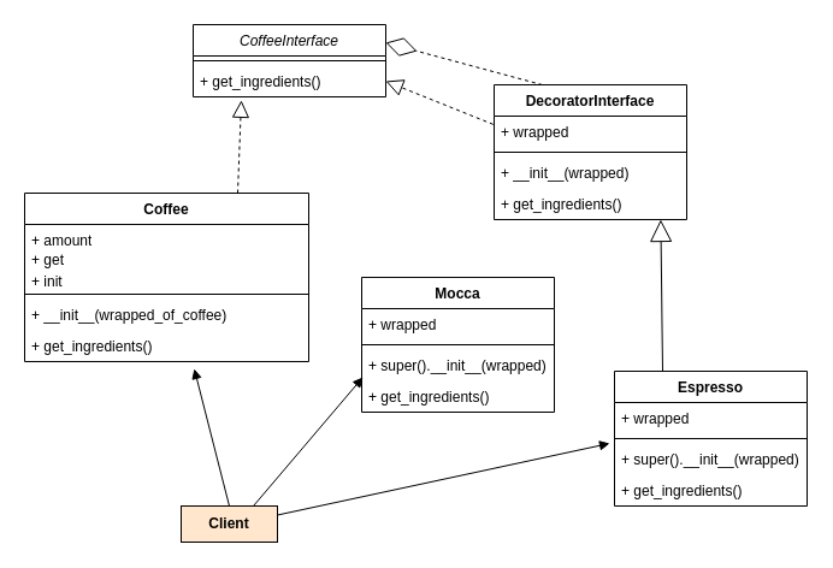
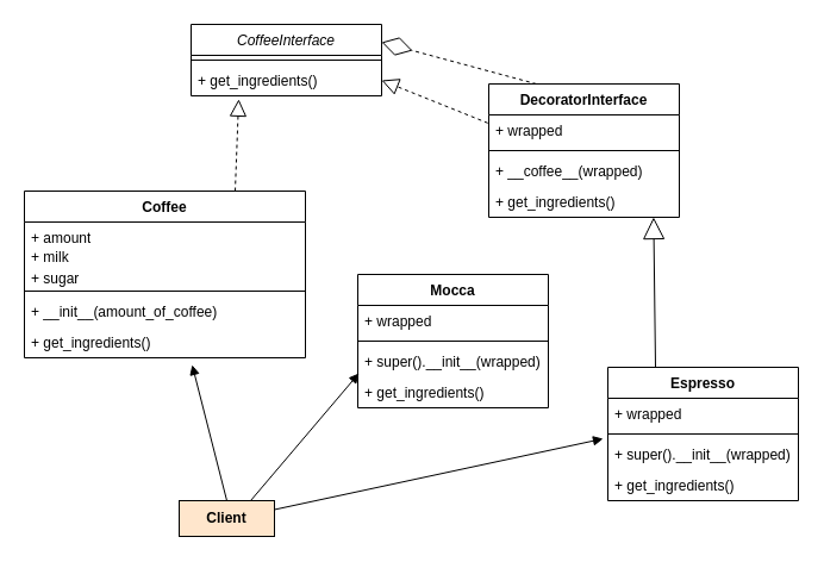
- <mxCell id="26" value="+ __init__(wrapped)" style="text;strokeColor=none;fillColor=none;align=left;verticalAlign=top;spacingLeft=4;spacingRight=4;overflow=hidden;rotatable=0;points=[[0,0.5],[1,0.5]];portConstraint=eastwest;whiteSpace=wrap;html=1;" parent="23" vertex="1"><mxGeometry y="60" width="160" height="26" as="geometry" /></mxCell>
+ <mxCell id="26" value="+ __coffee__(wrapped)" style="text;strokeColor=none;fillColor=none;align=left;verticalAlign=top;spacingLeft=4;spacingRight=4;overflow=hidden;rotatable=0;points=[[0,0.5],[1,0.5]];portConstraint=eastwest;whiteSpace=wrap;html=1;" parent="23" vertex="1"><mxGeometry y="60" width="160" height="26" as="geometry" /></mxCell>
- <mxCell id="4" value="+ get" style="text;strokeColor=none;fillColor=none;align=left;verticalAlign=top;spacingLeft=4;spacingRight=4;overflow=hidden;rotatable=0;points=[[0,0.5],[1,0.5]];portConstraint=eastwest;whiteSpace=wrap;html=1;" parent="2" vertex="1"><mxGeometry y="42" width="236" height="18" as="geometry" /></mxCell>
+ <mxCell id="4" value="+ milk" style="text;strokeColor=none;fillColor=none;align=left;verticalAlign=top;spacingLeft=4;spacingRight=4;overflow=hidden;rotatable=0;points=[[0,0.5],[1,0.5]];portConstraint=eastwest;whiteSpace=wrap;html=1;" parent="2" vertex="1"><mxGeometry y="42" width="236" height="18" as="geometry" /></mxCell>
- <mxCell id="5" value="+ init" style="text;strokeColor=none;fillColor=none;align=left;verticalAlign=top;spacingLeft=4;spacingRight=4;overflow=hidden;rotatable=0;points=[[0,0.5],[1,0.5]];portConstraint=eastwest;whiteSpace=wrap;html=1;" parent="2" vertex="1"><mxGeometry y="60" width="236" height="20" as="geometry" /></mxCell>
+ <mxCell id="5" value="+ sugar" style="text;strokeColor=none;fillColor=none;align=left;verticalAlign=top;spacingLeft=4;spacingRight=4;overflow=hidden;rotatable=0;points=[[0,0.5],[1,0.5]];portConstraint=eastwest;whiteSpace=wrap;html=1;" parent="2" vertex="1"><mxGeometry y="60" width="236" height="20" as="geometry" /></mxCell>
- <mxCell id="7" value="+ __init__(wrapped_of_coffee)" style="text;strokeColor=none;fillColor=none;align=left;verticalAlign=top;spacingLeft=4;spacingRight=4;overflow=hidden;rotatable=0;points=[[0,0.5],[1,0.5]];portConstraint=eastwest;whiteSpace=wrap;html=1;" parent="2" vertex="1"><mxGeometry y="88" width="236" height="26" as="geometry" /></mxCell>
+ <mxCell id="7" value="+ __init__(amount_of_coffee)" style="text;strokeColor=none;fillColor=none;align=left;verticalAlign=top;spacingLeft=4;spacingRight=4;overflow=hidden;rotatable=0;points=[[0,0.5],[1,0.5]];portConstraint=eastwest;whiteSpace=wrap;html=1;" parent="2" vertex="1"><mxGeometry y="88" width="236" height="26" as="geometry" /></mxCell>
